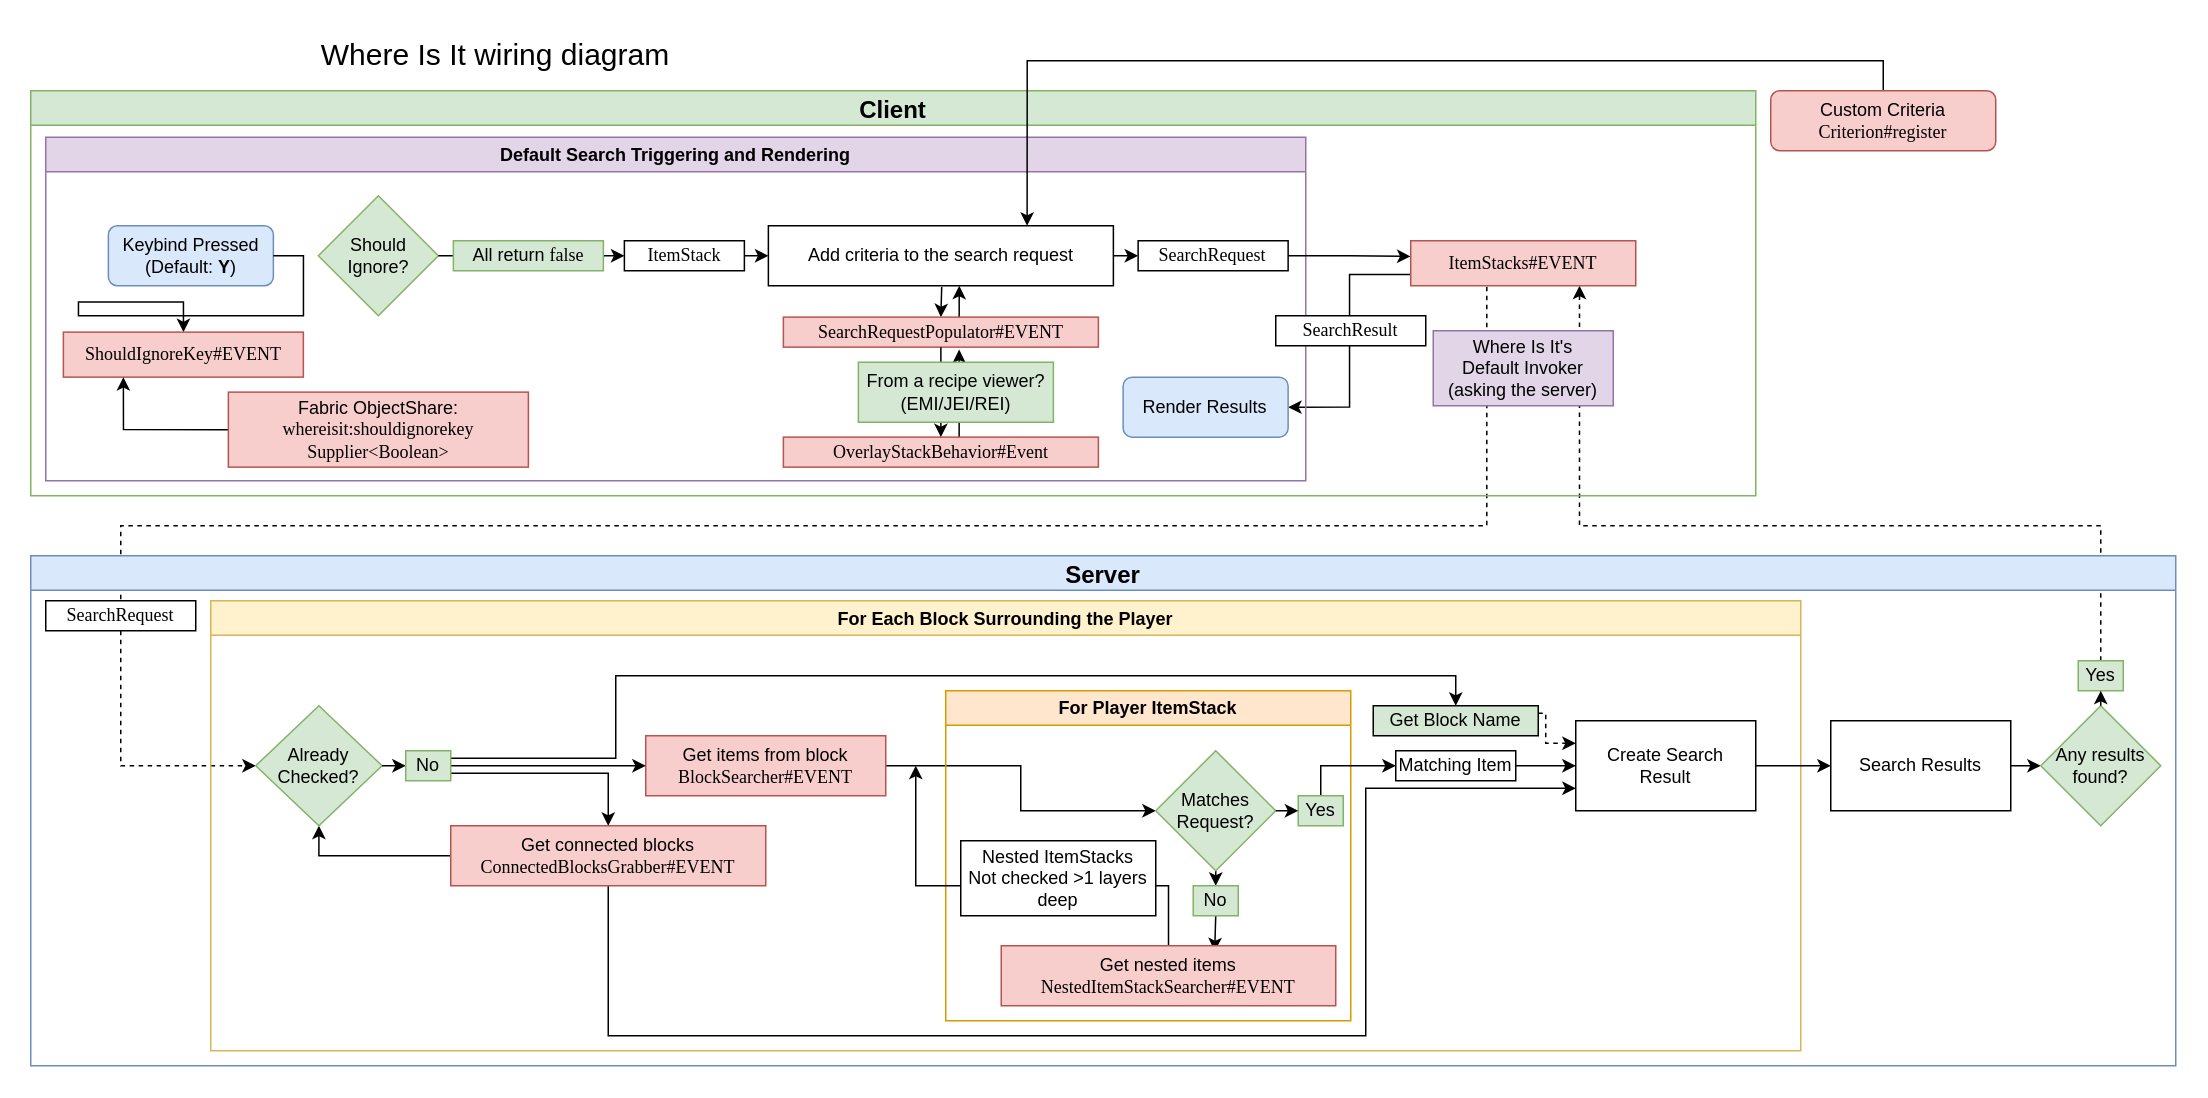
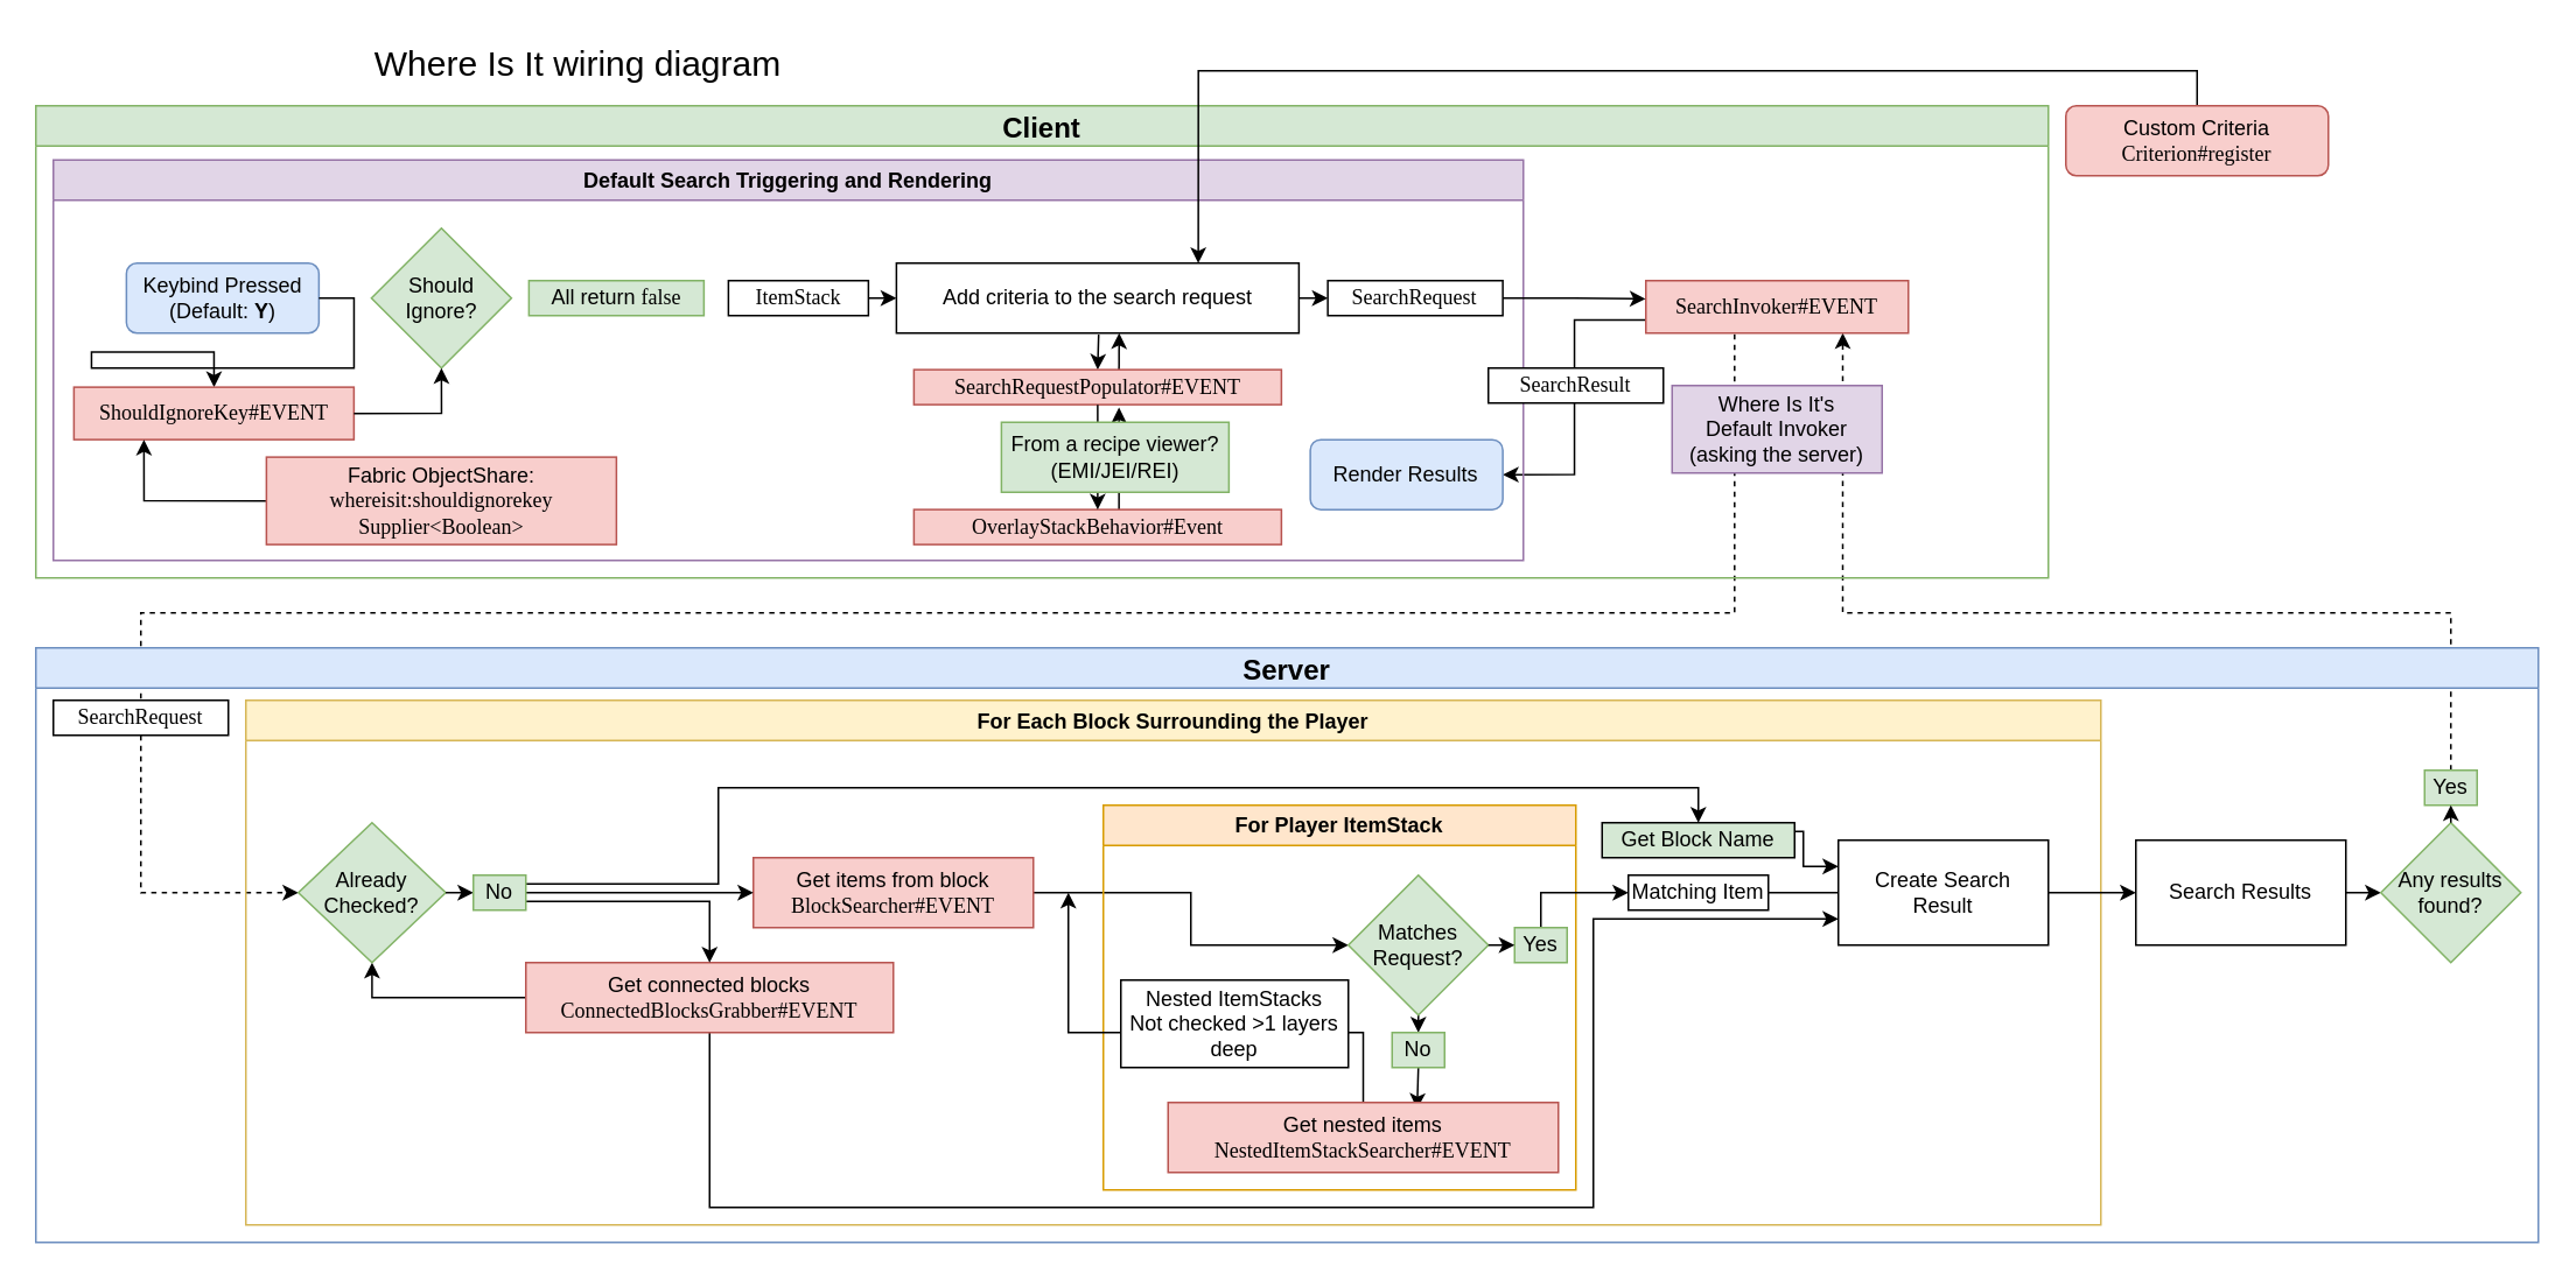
- <mxCell id="28" value="" style="edgeStyle=orthogonalEdgeStyle;rounded=0;orthogonalLoop=1;jettySize=auto;html=1;exitX=1;exitY=0.5;exitDx=0;exitDy=0;entryX=0;entryY=0.5;entryDx=0;entryDy=0;" edge="1" parent="9" source="15" target="27"><mxGeometry relative="1" as="geometry"><mxPoint x="281.75" y="129" as="sourcePoint" /><mxPoint x="501.75" y="129" as="targetPoint" /></mxGeometry></mxCell>
- <mxCell id="7" value="&lt;font face=&quot;Lucida Console&quot;&gt;ItemStacks#EVENT&lt;/font&gt;" style="rounded=0;whiteSpace=wrap;html=1;fillColor=#f8cecc;strokeColor=#b85450;" vertex="1" parent="5"><mxGeometry x="920" y="100" width="150" height="30" as="geometry" /></mxCell>
+ <mxCell id="7" value="&lt;font face=&quot;Lucida Console&quot;&gt;SearchInvoker#EVENT&lt;/font&gt;" style="rounded=0;whiteSpace=wrap;html=1;fillColor=#f8cecc;strokeColor=#b85450;" vertex="1" parent="5"><mxGeometry x="920" y="100" width="150" height="30" as="geometry" /></mxCell>
+ <mxCell id="19" style="edgeStyle=orthogonalEdgeStyle;rounded=0;orthogonalLoop=1;jettySize=auto;html=1;exitX=1;exitY=0.5;exitDx=0;exitDy=0;entryX=0.5;entryY=1;entryDx=0;entryDy=0;" edge="1" parent="9" source="18" target="15"><mxGeometry relative="1" as="geometry" /></mxCell>
- <mxCell id="61" style="edgeStyle=orthogonalEdgeStyle;rounded=0;orthogonalLoop=1;jettySize=auto;html=1;exitX=1;exitY=0.25;exitDx=0;exitDy=0;entryX=0;entryY=0.25;entryDx=0;entryDy=0;dashed=1;" edge="1" parent="35" source="62" target="55"><mxGeometry relative="1" as="geometry"><Array as="points"><mxPoint x="890" y="75" /><mxPoint x="890" y="95" /></Array></mxGeometry></mxCell>
+ <mxCell id="61" style="edgeStyle=orthogonalEdgeStyle;rounded=0;orthogonalLoop=1;jettySize=auto;html=1;exitX=1;exitY=0.25;exitDx=0;exitDy=0;entryX=0;entryY=0.25;entryDx=0;entryDy=0;" edge="1" parent="35" source="62" target="55"><mxGeometry relative="1" as="geometry"><Array as="points"><mxPoint x="890" y="75" /><mxPoint x="890" y="95" /></Array></mxGeometry></mxCell>
- <mxCell id="56" style="edgeStyle=orthogonalEdgeStyle;rounded=0;orthogonalLoop=1;jettySize=auto;html=1;exitX=1;exitY=0.5;exitDx=0;exitDy=0;entryX=0;entryY=0.5;entryDx=0;entryDy=0;" edge="1" parent="35" source="60" target="55"><mxGeometry relative="1" as="geometry" /></mxCell>
+ <mxCell id="56" style="edgeStyle=orthogonalEdgeStyle;rounded=0;orthogonalLoop=1;jettySize=auto;html=1;exitX=1;exitY=0.5;exitDx=0;exitDy=0;entryX=0;entryY=0.5;entryDx=0;entryDy=0;endArrow=none;" edge="1" parent="35" source="60" target="55"><mxGeometry relative="1" as="geometry" /></mxCell>
